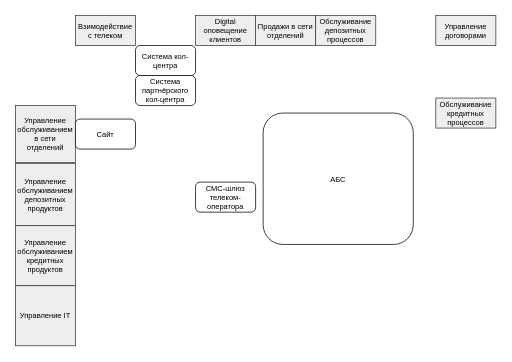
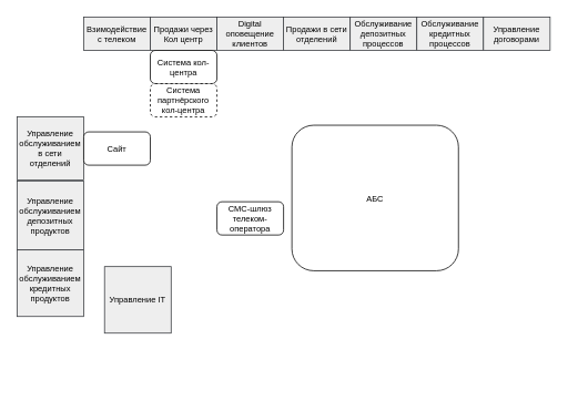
+ <mxCell id="2" value="Продажи через Кол центр" style="rounded=0;whiteSpace=wrap;html=1;fontSize=10;fillColor=#eeeeee;strokeColor=#36393d;" parent="1" vertex="1"><mxGeometry x="180" y="20" width="80" height="40" as="geometry" /></mxCell>
- <mxCell id="13" value="Система партнёрского кол-центра" style="rounded=1;whiteSpace=wrap;html=1;fontSize=10;" parent="1" vertex="1"><mxGeometry x="180" y="100" width="80" height="40" as="geometry" /></mxCell>
+ <mxCell id="13" value="Система партнёрского кол-центра" style="rounded=1;whiteSpace=wrap;html=1;fontSize=10;dashed=1;" parent="1" vertex="1"><mxGeometry x="180" y="100" width="80" height="40" as="geometry" /></mxCell>
- <mxCell id="6" value="Обслуживание кредитных процессов" style="rounded=0;whiteSpace=wrap;html=1;fontSize=10;fillColor=#eeeeee;strokeColor=#36393d;" parent="1" vertex="1"><mxGeometry x="580" y="130" width="80" height="40" as="geometry" /></mxCell>
+ <mxCell id="6" value="Обслуживание кредитных процессов" style="rounded=0;whiteSpace=wrap;html=1;fontSize=10;fillColor=#eeeeee;strokeColor=#36393d;" parent="1" vertex="1"><mxGeometry x="500" y="20" width="80" height="40" as="geometry" /></mxCell>
- <mxCell id="17" value="Управление IT" style="rounded=0;whiteSpace=wrap;html=1;fontSize=10;fillColor=#eeeeee;strokeColor=#36393d;" vertex="1" parent="1"><mxGeometry x="20" y="380" width="80" height="80" as="geometry" /></mxCell>
+ <mxCell id="17" value="Управление IT" style="rounded=0;whiteSpace=wrap;html=1;fontSize=10;fillColor=#eeeeee;strokeColor=#36393d;" vertex="1" parent="1"><mxGeometry x="125" y="320" width="80" height="80" as="geometry" /></mxCell>
